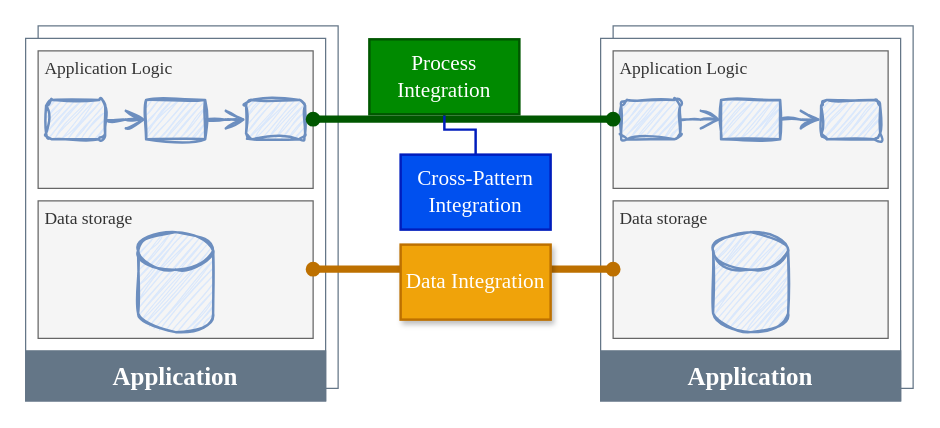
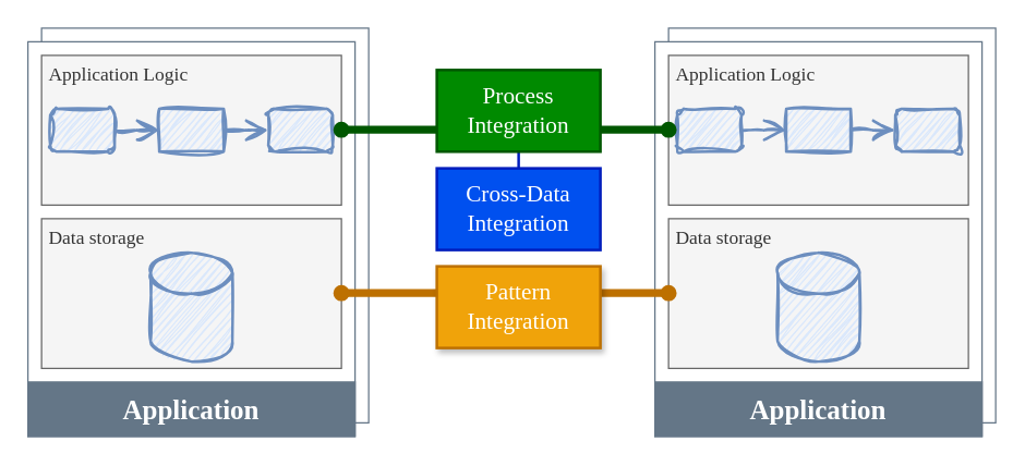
- <mxCell id="28" value="Process Integration" style="rounded=0;whiteSpace=wrap;html=1;hachureGap=4;fontFamily=Architects Daughter;fontSource=https%3A%2F%2Ffonts.googleapis.com%2Fcss%3Ffamily%3DArchitects%2BDaughter;strokeWidth=1.968;fontSize=17;fillColor=#008a00;strokeColor=#005700;fontColor=#ffffff;" parent="1" vertex="1"><mxGeometry x="295" y="30.75" width="120" height="60" as="geometry" /></mxCell>
+ <mxCell id="28" value="Process Integration" style="rounded=0;whiteSpace=wrap;html=1;hachureGap=4;fontFamily=Architects Daughter;fontSource=https%3A%2F%2Ffonts.googleapis.com%2Fcss%3Ffamily%3DArchitects%2BDaughter;strokeWidth=1.968;fontSize=17;fillColor=#008a00;strokeColor=#005700;fontColor=#ffffff;" parent="1" vertex="1"><mxGeometry x="320" y="50.75" width="120" height="60" as="geometry" /></mxCell>
- <mxCell id="27" value="Cross-Pattern Integration" style="rounded=0;whiteSpace=wrap;html=1;hachureGap=4;fontFamily=Architects Daughter;fontSource=https%3A%2F%2Ffonts.googleapis.com%2Fcss%3Ffamily%3DArchitects%2BDaughter;strokeWidth=1.968;fontSize=17;fillColor=#0050ef;strokeColor=#001DBC;fontColor=#ffffff;" parent="1" vertex="1"><mxGeometry x="320" y="123" width="120" height="60" as="geometry" /></mxCell>
+ <mxCell id="27" value="Cross-Data Integration" style="rounded=0;whiteSpace=wrap;html=1;hachureGap=4;fontFamily=Architects Daughter;fontSource=https%3A%2F%2Ffonts.googleapis.com%2Fcss%3Ffamily%3DArchitects%2BDaughter;strokeWidth=1.968;fontSize=17;fillColor=#0050ef;strokeColor=#001DBC;fontColor=#ffffff;" parent="1" vertex="1"><mxGeometry x="320" y="123" width="120" height="60" as="geometry" /></mxCell>
- <mxCell id="29" value="Data Integration" style="rounded=0;whiteSpace=wrap;html=1;hachureGap=4;fontFamily=Architects Daughter;fontSource=https%3A%2F%2Ffonts.googleapis.com%2Fcss%3Ffamily%3DArchitects%2BDaughter;strokeWidth=1.968;fontSize=17;shadow=1;fillColor=#f0a30a;strokeColor=#BD7000;fontColor=#FFFFFF;" parent="1" vertex="1"><mxGeometry x="320" y="195" width="120" height="60" as="geometry" /></mxCell>
+ <mxCell id="29" value="Pattern Integration" style="rounded=0;whiteSpace=wrap;html=1;hachureGap=4;fontFamily=Architects Daughter;fontSource=https%3A%2F%2Ffonts.googleapis.com%2Fcss%3Ffamily%3DArchitects%2BDaughter;strokeWidth=1.968;fontSize=17;shadow=1;fillColor=#f0a30a;strokeColor=#BD7000;fontColor=#FFFFFF;" parent="1" vertex="1"><mxGeometry x="320" y="195" width="120" height="60" as="geometry" /></mxCell>
